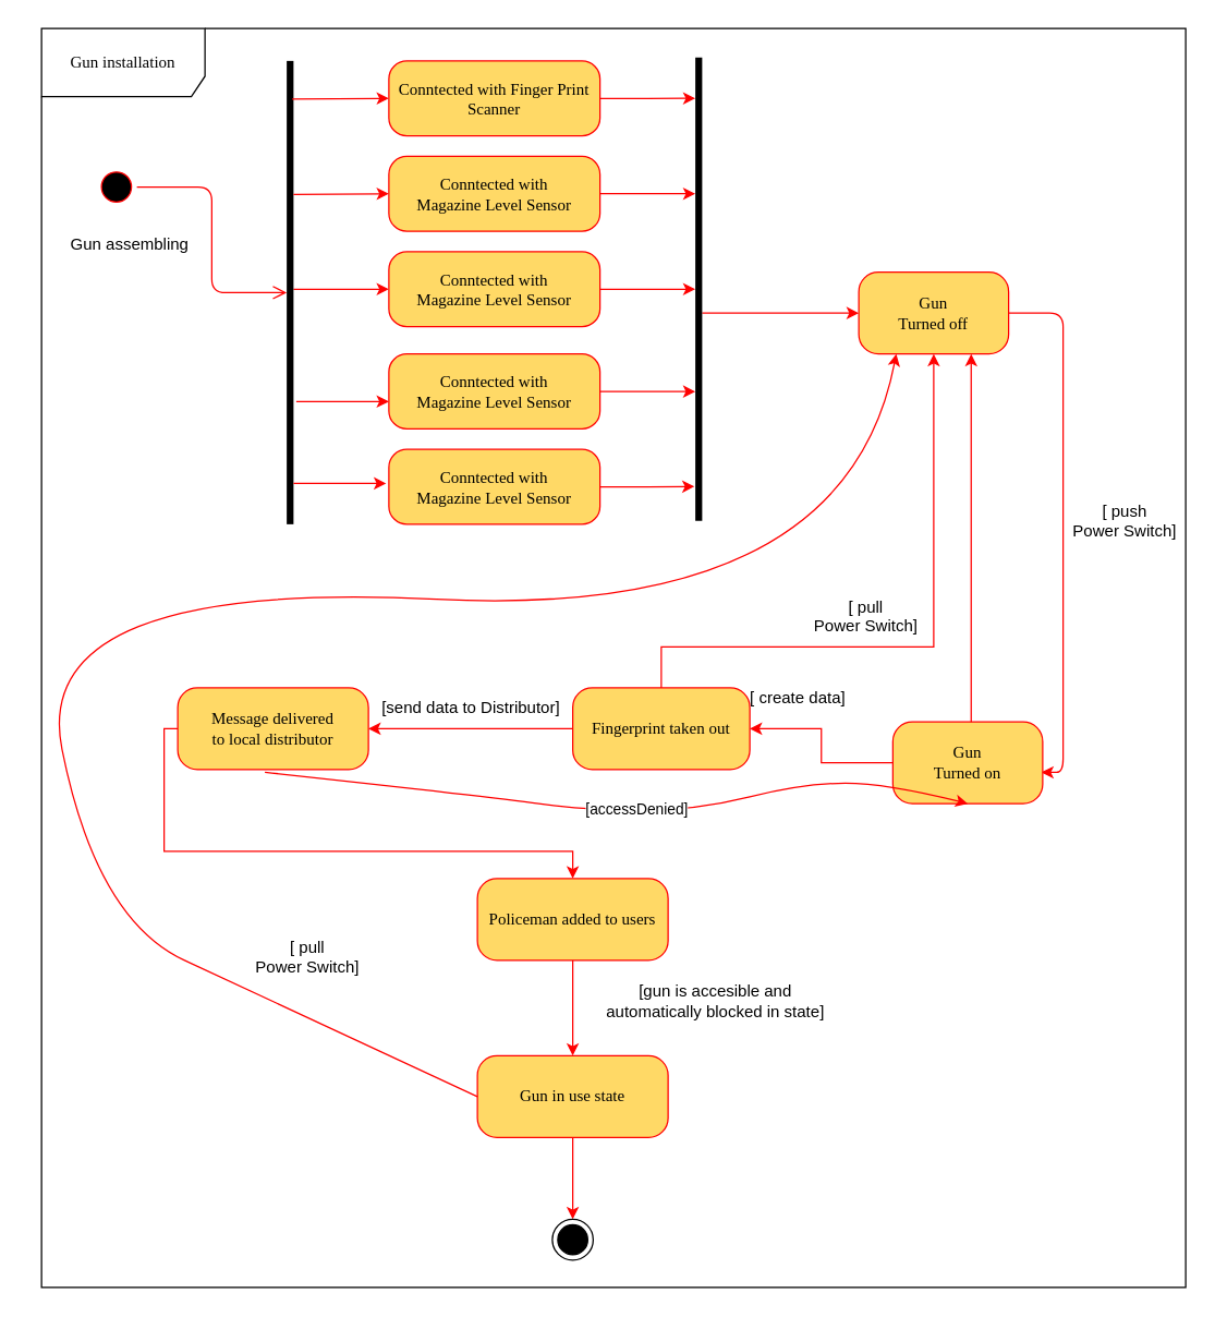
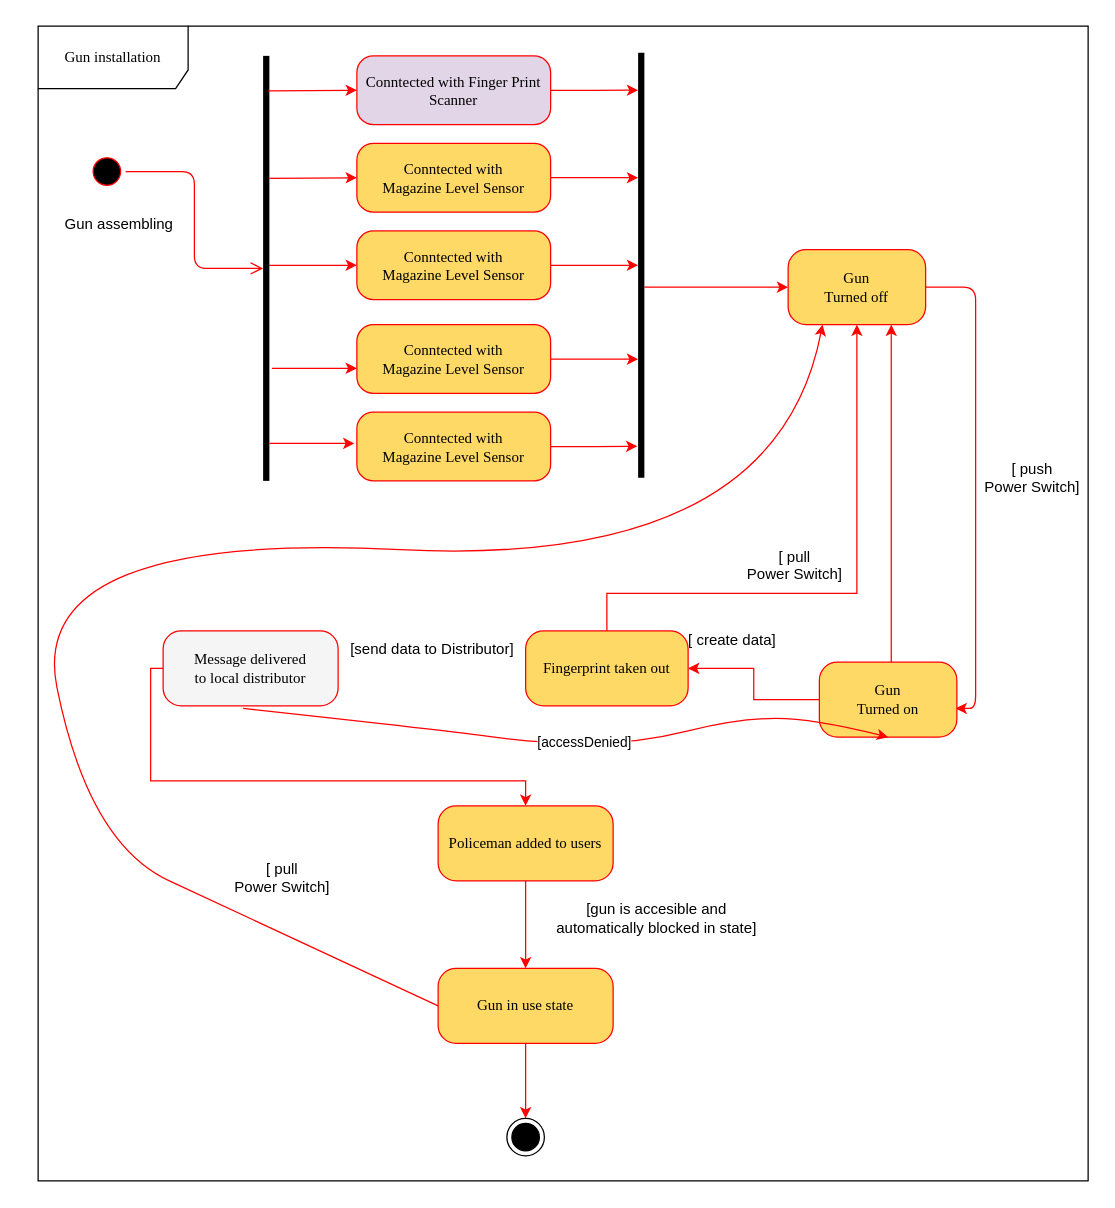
- <mxCell id="9" value="Conntected with Finger Print Scanner" style="rounded=1;whiteSpace=wrap;html=1;arcSize=24;strokeColor=#ff0000;shadow=0;comic=0;labelBackgroundColor=none;fontFamily=Verdana;fontSize=12;fontColor=#000000;align=center;fillColor=#FFD966;" parent="1" vertex="1"><mxGeometry x="285" y="44" width="155" height="55" as="geometry" /></mxCell>
+ <mxCell id="9" value="Conntected with Finger Print Scanner" style="rounded=1;whiteSpace=wrap;html=1;arcSize=24;strokeColor=#ff0000;shadow=0;comic=0;labelBackgroundColor=none;fontFamily=Verdana;fontSize=12;fontColor=#000000;align=center;fillColor=#e1d5e7;" parent="1" vertex="1"><mxGeometry x="285" y="44" width="155" height="55" as="geometry" /></mxCell>
- <mxCell id="36" value="&lt;div&gt;Message delivered&lt;/div&gt;to local distributor" style="rounded=1;whiteSpace=wrap;html=1;arcSize=24;strokeColor=#ff0000;shadow=0;comic=0;labelBackgroundColor=none;fontFamily=Verdana;fontSize=12;fontColor=#000000;align=center;fillColor=#FFD966;" parent="1" vertex="1"><mxGeometry x="130" y="504" width="140" height="60" as="geometry" /></mxCell>
+ <mxCell id="36" value="&lt;div&gt;Message delivered&lt;/div&gt;to local distributor" style="rounded=1;whiteSpace=wrap;html=1;arcSize=24;strokeColor=#ff0000;shadow=0;comic=0;labelBackgroundColor=none;fontFamily=Verdana;fontSize=12;fontColor=#000000;align=center;fillColor=#f5f5f5;" parent="1" vertex="1"><mxGeometry x="130" y="504" width="140" height="60" as="geometry" /></mxCell>
- <mxCell id="32" style="edgeStyle=orthogonalEdgeStyle;rounded=0;orthogonalLoop=1;jettySize=auto;html=1;strokeColor=#FF0000;entryX=1;entryY=0.5;entryDx=0;entryDy=0;" parent="1" source="33" target="36" edge="1"><mxGeometry relative="1" as="geometry"><mxPoint x="300" y="534" as="targetPoint" /></mxGeometry></mxCell>
